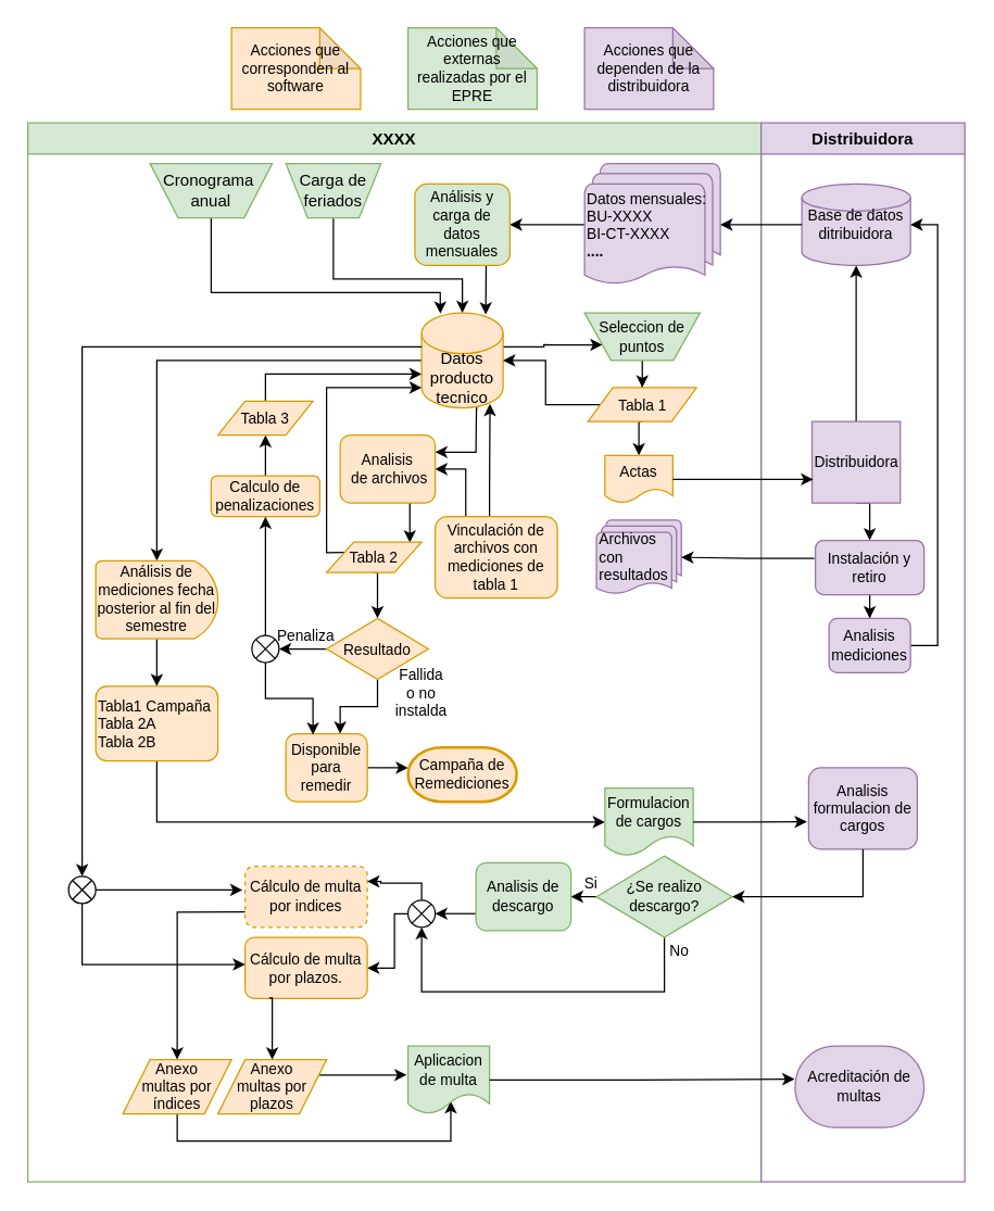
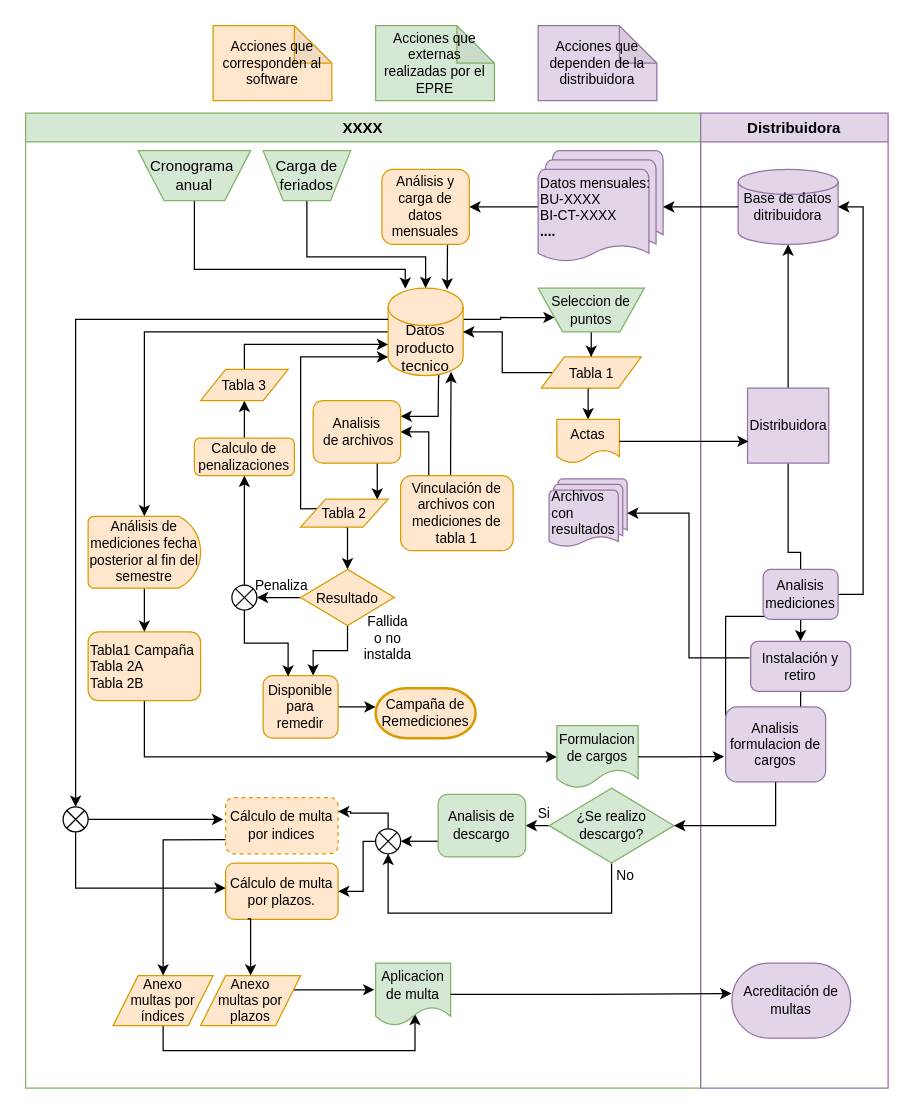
- <mxCell id="14" value="Análisis y carga de datos mensuales" style="rounded=1;whiteSpace=wrap;html=1;fontSize=11;fillColor=#d5e8d4;strokeColor=#d79b00;" parent="2" vertex="1"><mxGeometry x="285" y="45" width="70" height="60" as="geometry" /></mxCell>
+ <mxCell id="14" value="Análisis y carga de datos mensuales" style="rounded=1;whiteSpace=wrap;html=1;fontSize=11;fillColor=#ffe6cc;strokeColor=#d79b00;" parent="2" vertex="1"><mxGeometry x="285" y="45" width="70" height="60" as="geometry" /></mxCell>
- <mxCell id="79" value="Instalación y retiro" style="rounded=1;whiteSpace=wrap;html=1;fontSize=11;strokeWidth=1;fillColor=#e1d5e7;strokeColor=#9673a6;" parent="73" vertex="1"><mxGeometry x="40" y="307.5" width="80" height="40" as="geometry" /></mxCell>
+ <mxCell id="79" value="Instalación y retiro" style="rounded=1;whiteSpace=wrap;html=1;fontSize=11;strokeWidth=1;fillColor=#e1d5e7;strokeColor=#9673a6;" parent="73" vertex="1"><mxGeometry x="40" y="422.5" width="80" height="40" as="geometry" /></mxCell>
- <mxCell id="82" value="Analisis formulacion de cargos" style="rounded=1;whiteSpace=wrap;html=1;fontSize=11;strokeWidth=1;fillColor=#e1d5e7;strokeColor=#9673a6;" parent="73" vertex="1"><mxGeometry x="35" y="475" width="80" height="60" as="geometry" /></mxCell>
+ <mxCell id="82" value="Analisis formulacion de cargos" style="rounded=1;whiteSpace=wrap;html=1;fontSize=11;strokeWidth=1;fillColor=#e1d5e7;strokeColor=#9673a6;" parent="73" vertex="1"><mxGeometry x="20" y="475" width="80" height="60" as="geometry" /></mxCell>
